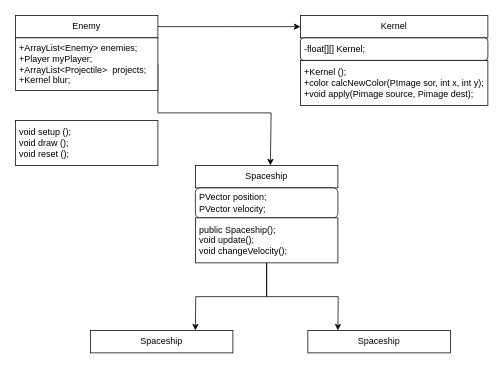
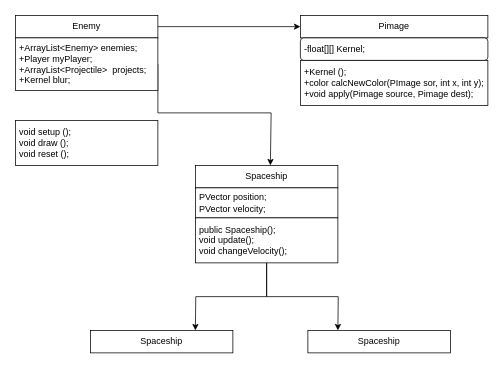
- <mxCell id="7" value="Kernel" style="rounded=0;whiteSpace=wrap;html=1;" vertex="1" parent="1"><mxGeometry x="400" y="20" width="250" height="30" as="geometry" /></mxCell>
+ <mxCell id="7" value="Pimage" style="rounded=0;whiteSpace=wrap;html=1;" vertex="1" parent="1"><mxGeometry x="400" y="20" width="250" height="30" as="geometry" /></mxCell>
- <mxCell id="11" value="&amp;nbsp;PVector position;&amp;nbsp;&lt;br&gt;&amp;nbsp;PVector velocity;&amp;nbsp;" style="whiteSpace=wrap;html=1;align=left;rounded=1;" vertex="1" parent="1"><mxGeometry x="260" y="250" width="190" height="40" as="geometry" /></mxCell>
+ <mxCell id="11" value="&amp;nbsp;PVector position;&amp;nbsp;&lt;br&gt;&amp;nbsp;PVector velocity;&amp;nbsp;" style="rounded=0;whiteSpace=wrap;html=1;align=left;" vertex="1" parent="1"><mxGeometry x="260" y="250" width="190" height="40" as="geometry" /></mxCell>
